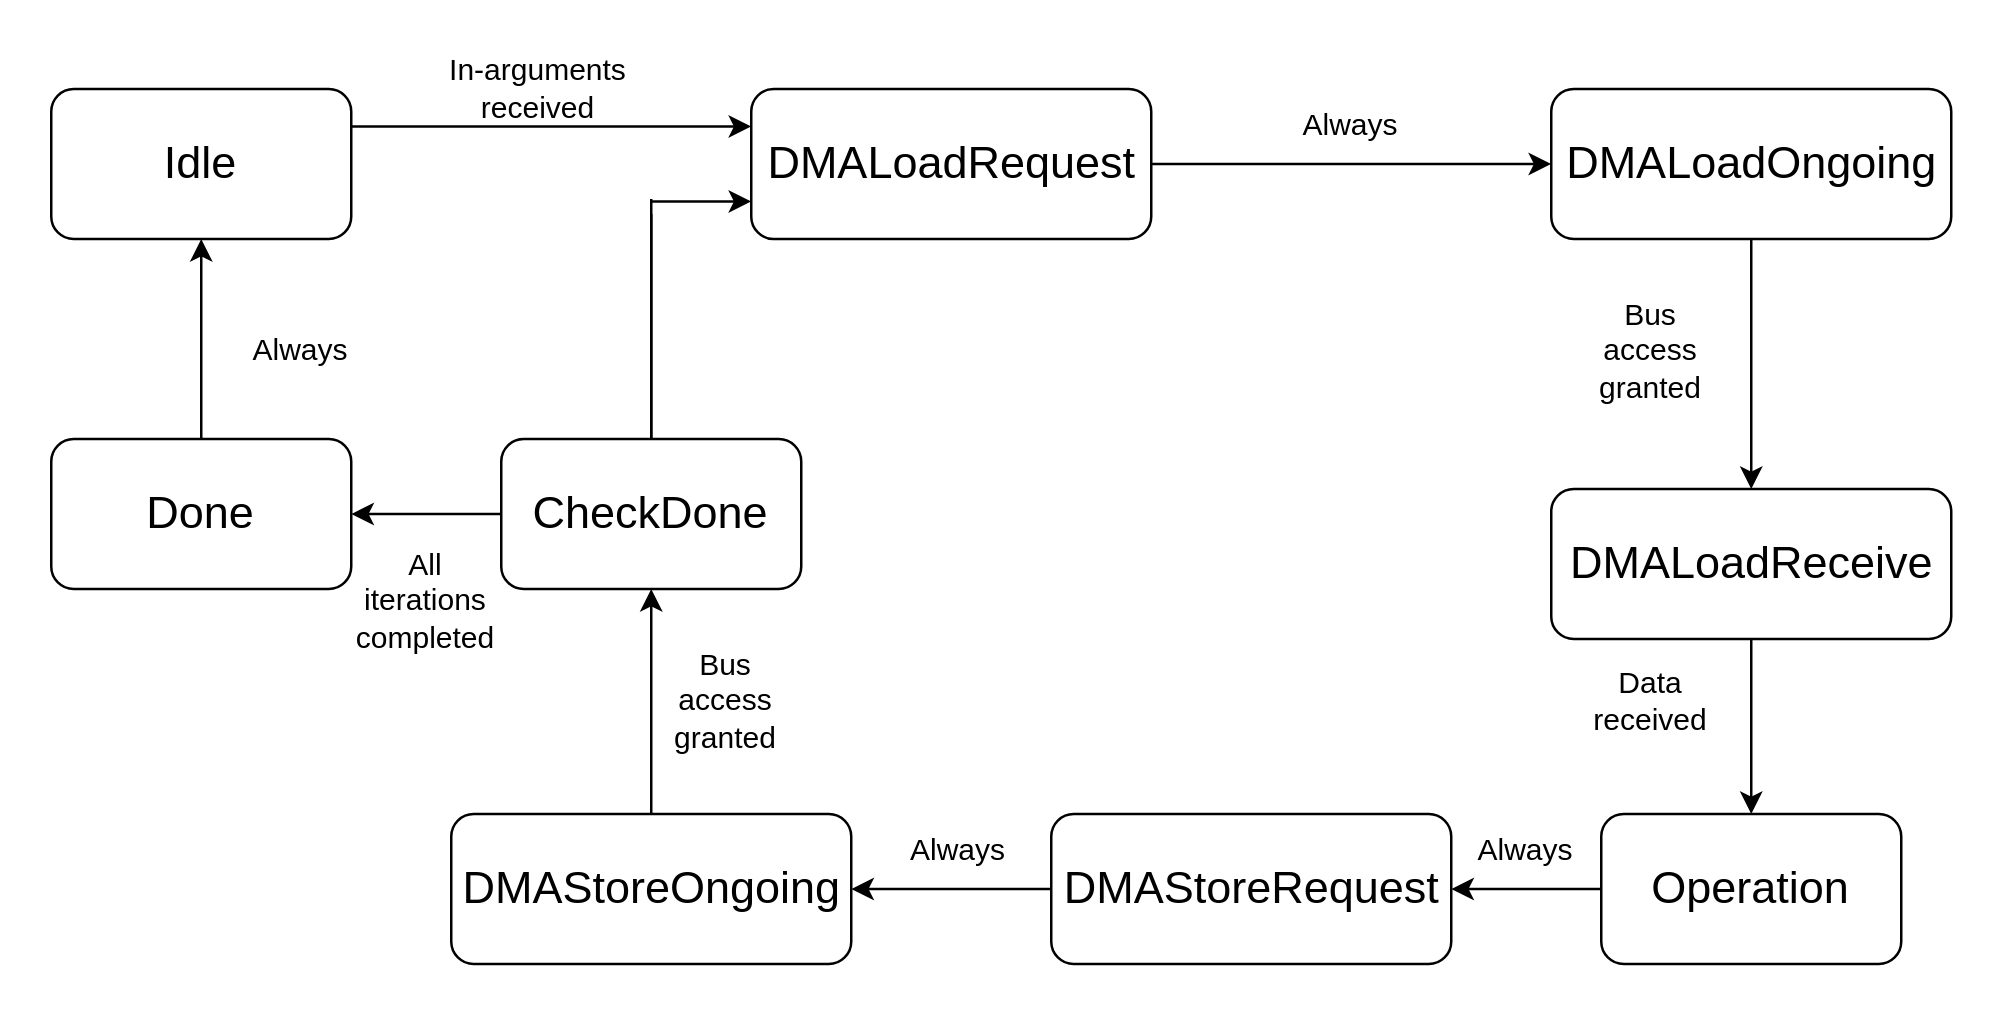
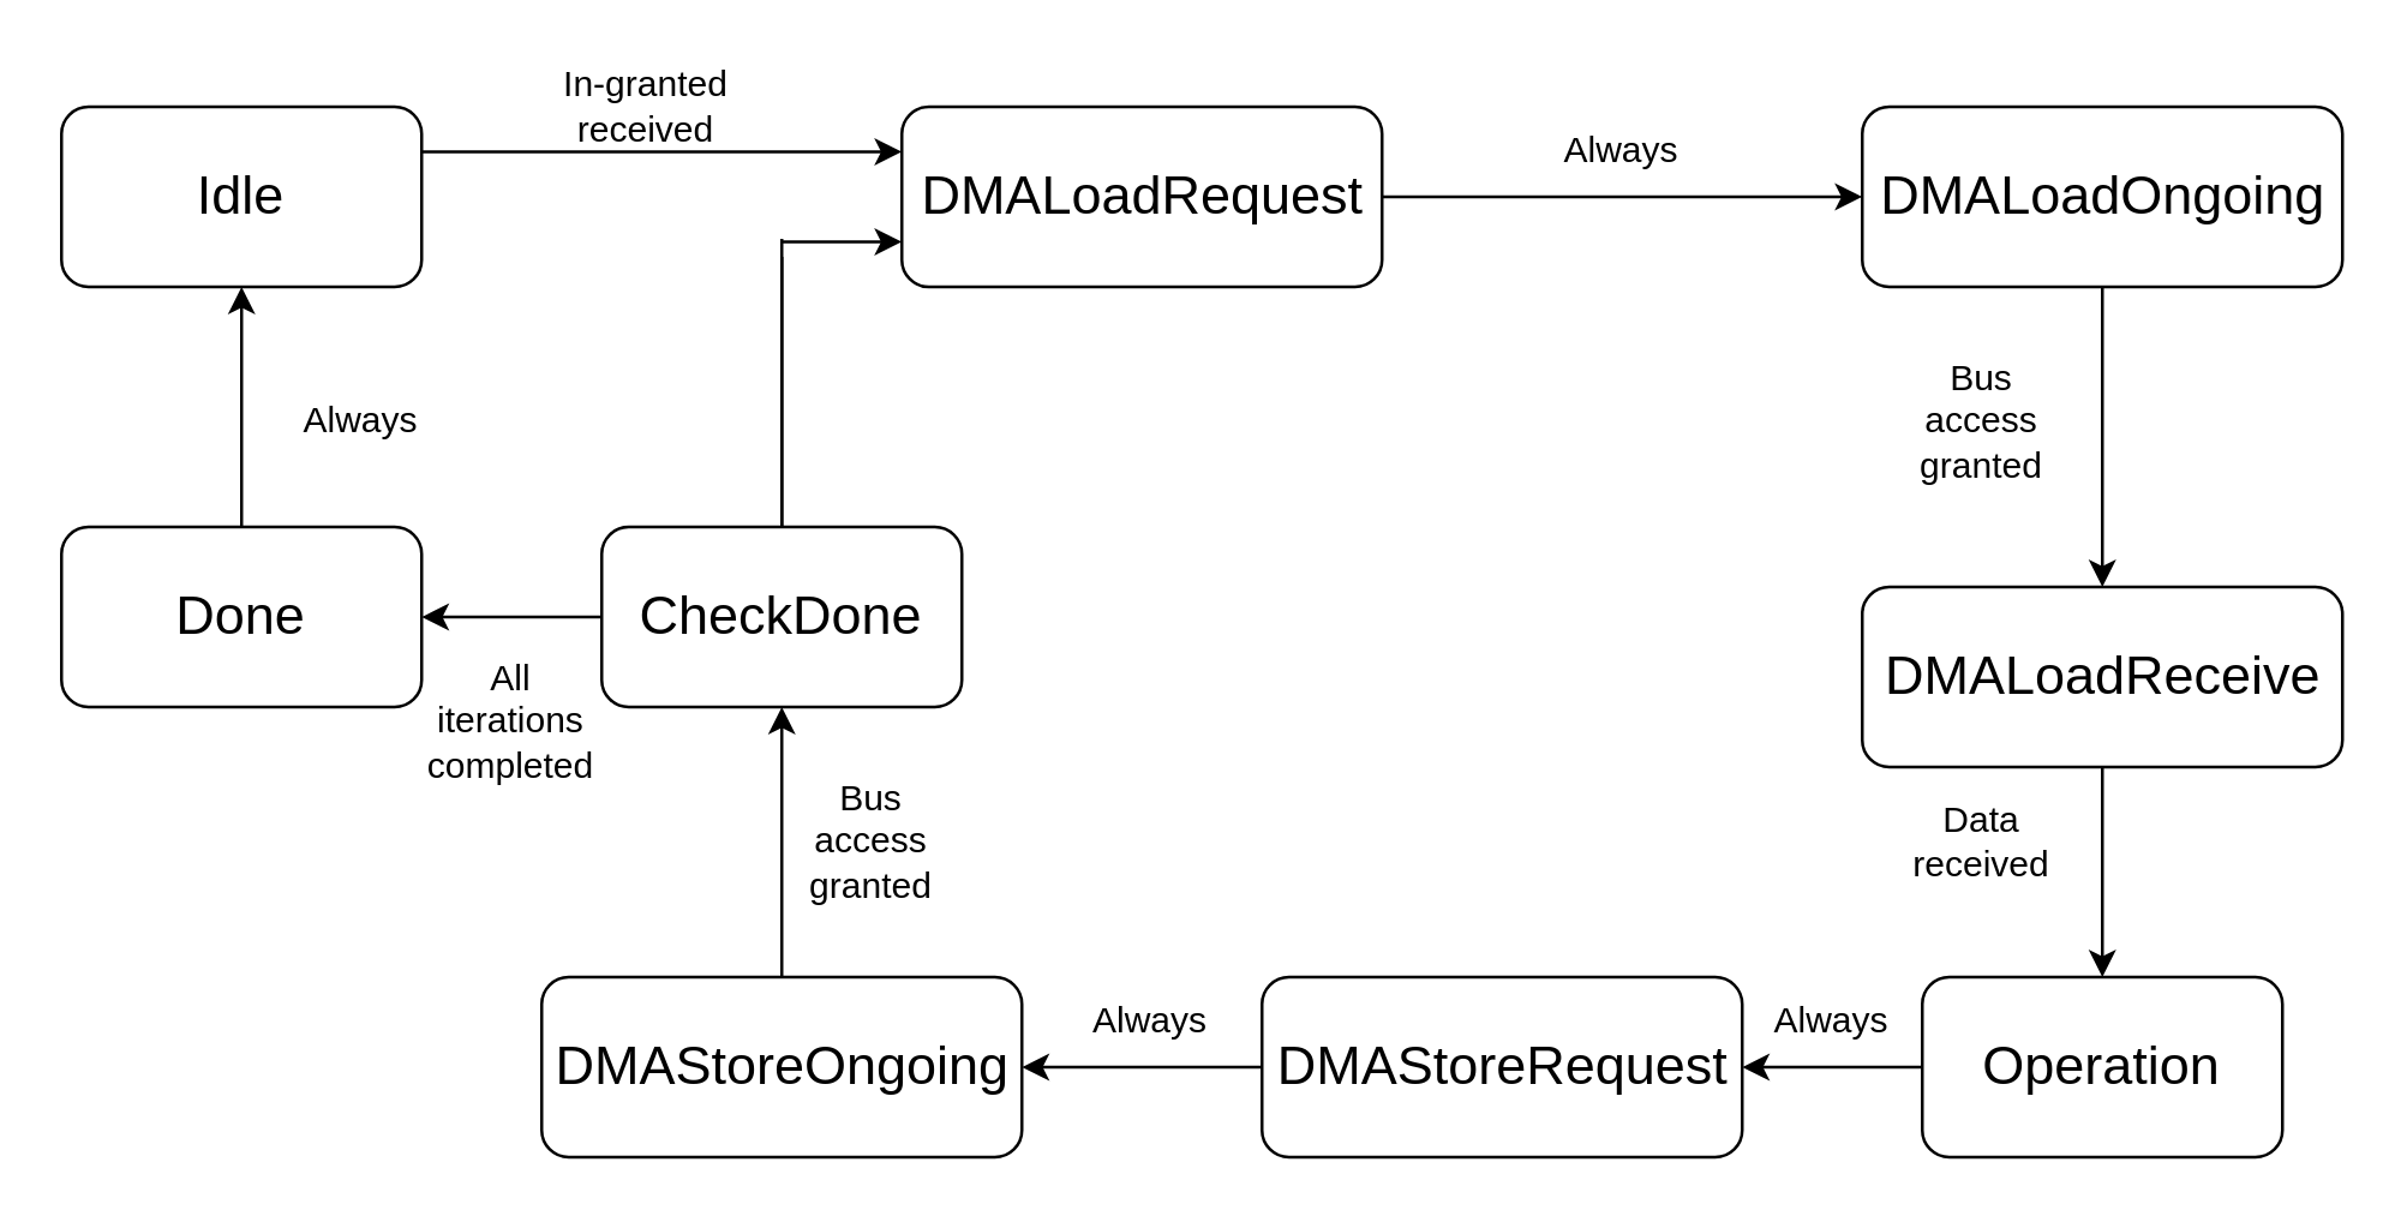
- <mxCell id="21" value="In-arguments received" style="text;html=1;strokeColor=none;fillColor=none;align=center;verticalAlign=middle;whiteSpace=wrap;rounded=0;" vertex="1" parent="1"><mxGeometry x="170" y="20" width="90" height="30" as="geometry" /></mxCell>
+ <mxCell id="21" value="In-granted received" style="text;html=1;strokeColor=none;fillColor=none;align=center;verticalAlign=middle;whiteSpace=wrap;rounded=0;" vertex="1" parent="1"><mxGeometry x="170" y="20" width="90" height="30" as="geometry" /></mxCell>
